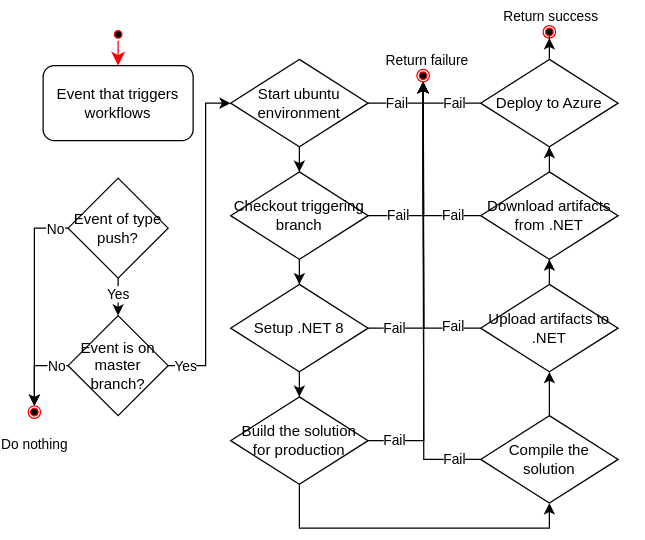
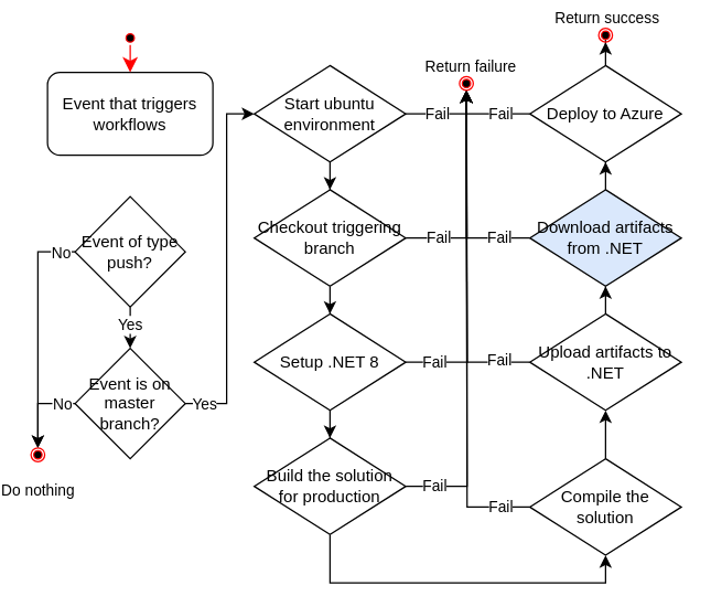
- <mxCell id="36" value="Download artifacts from .NET" style="rhombus;whiteSpace=wrap;html=1;" vertex="1" parent="1"><mxGeometry x="382" y="137" width="110" height="70" as="geometry" /></mxCell>
+ <mxCell id="36" value="Download artifacts from .NET" style="rhombus;whiteSpace=wrap;html=1;fillColor=#dae8fc;" vertex="1" parent="1"><mxGeometry x="382" y="137" width="110" height="70" as="geometry" /></mxCell>
